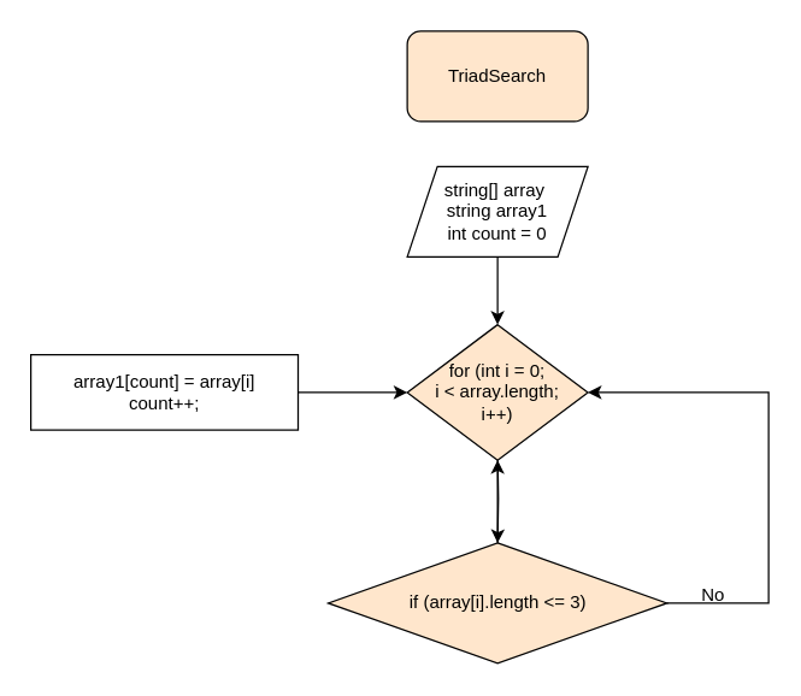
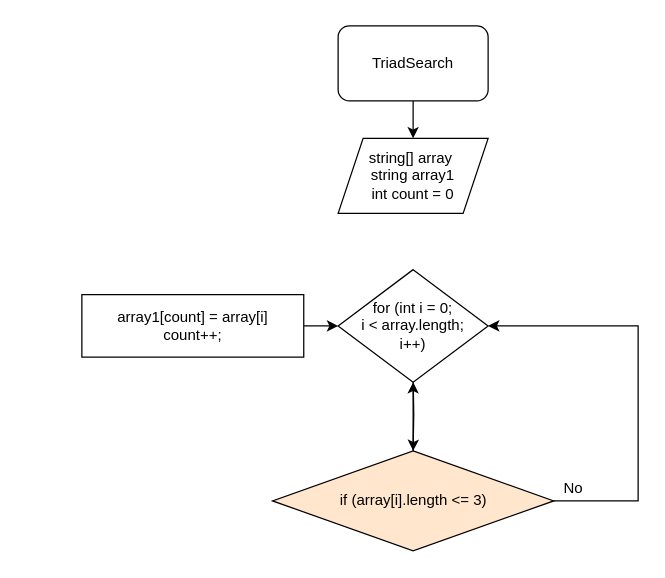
- <mxCell id="3" value="TriadSearch" style="rounded=1;whiteSpace=wrap;html=1;fillColor=#ffe6cc;" parent="1" vertex="1"><mxGeometry x="270" y="20" width="120" height="60" as="geometry" /></mxCell>
+ <mxCell id="3" value="TriadSearch" style="rounded=1;whiteSpace=wrap;html=1;" parent="1" vertex="1"><mxGeometry x="270" y="20" width="120" height="60" as="geometry" /></mxCell>
+ <mxCell id="2" value="" style="edgeStyle=orthogonalEdgeStyle;rounded=0;orthogonalLoop=1;jettySize=auto;html=1;" parent="1" source="3" target="5" edge="1"><mxGeometry relative="1" as="geometry" /></mxCell>
- <mxCell id="4" value="" style="edgeStyle=orthogonalEdgeStyle;rounded=0;orthogonalLoop=1;jettySize=auto;html=1;entryX=0.5;entryY=0;entryDx=0;entryDy=0;" parent="1" source="5" target="13" edge="1"><mxGeometry relative="1" as="geometry"><mxPoint x="330" y="220" as="targetPoint" /></mxGeometry></mxCell>
- <mxCell id="10" value="array1[count] = array[i]&lt;br&gt;count++;" style="whiteSpace=wrap;html=1;" parent="1" vertex="1"><mxGeometry x="20" y="235" width="177.5" height="50" as="geometry" /></mxCell>
+ <mxCell id="10" value="array1[count] = array[i]&lt;br&gt;count++;" style="whiteSpace=wrap;html=1;" parent="1" vertex="1"><mxGeometry x="65" y="235" width="177.5" height="50" as="geometry" /></mxCell>
- <mxCell id="13" value="for (int i = 0;&lt;br&gt;i &amp;lt; array.length;&lt;br&gt;i++)" style="rhombus;whiteSpace=wrap;html=1;fillColor=#ffe6cc;" vertex="1" parent="1"><mxGeometry x="270" y="215" width="120" height="90" as="geometry" /></mxCell>
+ <mxCell id="13" value="for (int i = 0;&lt;br&gt;i &amp;lt; array.length;&lt;br&gt;i++)" style="rhombus;whiteSpace=wrap;html=1;" vertex="1" parent="1"><mxGeometry x="270" y="215" width="120" height="90" as="geometry" /></mxCell>
- <mxCell id="12" value="No" style="text;html=1;align=center;verticalAlign=middle;resizable=0;points=[];autosize=1;strokeColor=none;fillColor=none;" parent="1" vertex="1"><mxGeometry x="457.5" y="385" width="30" height="20" as="geometry" /></mxCell>
+ <mxCell id="12" value="No" style="text;html=1;align=center;verticalAlign=middle;resizable=0;points=[];autosize=1;strokeColor=none;fillColor=none;" parent="1" vertex="1"><mxGeometry x="442.5" y="380" width="30" height="20" as="geometry" /></mxCell>
